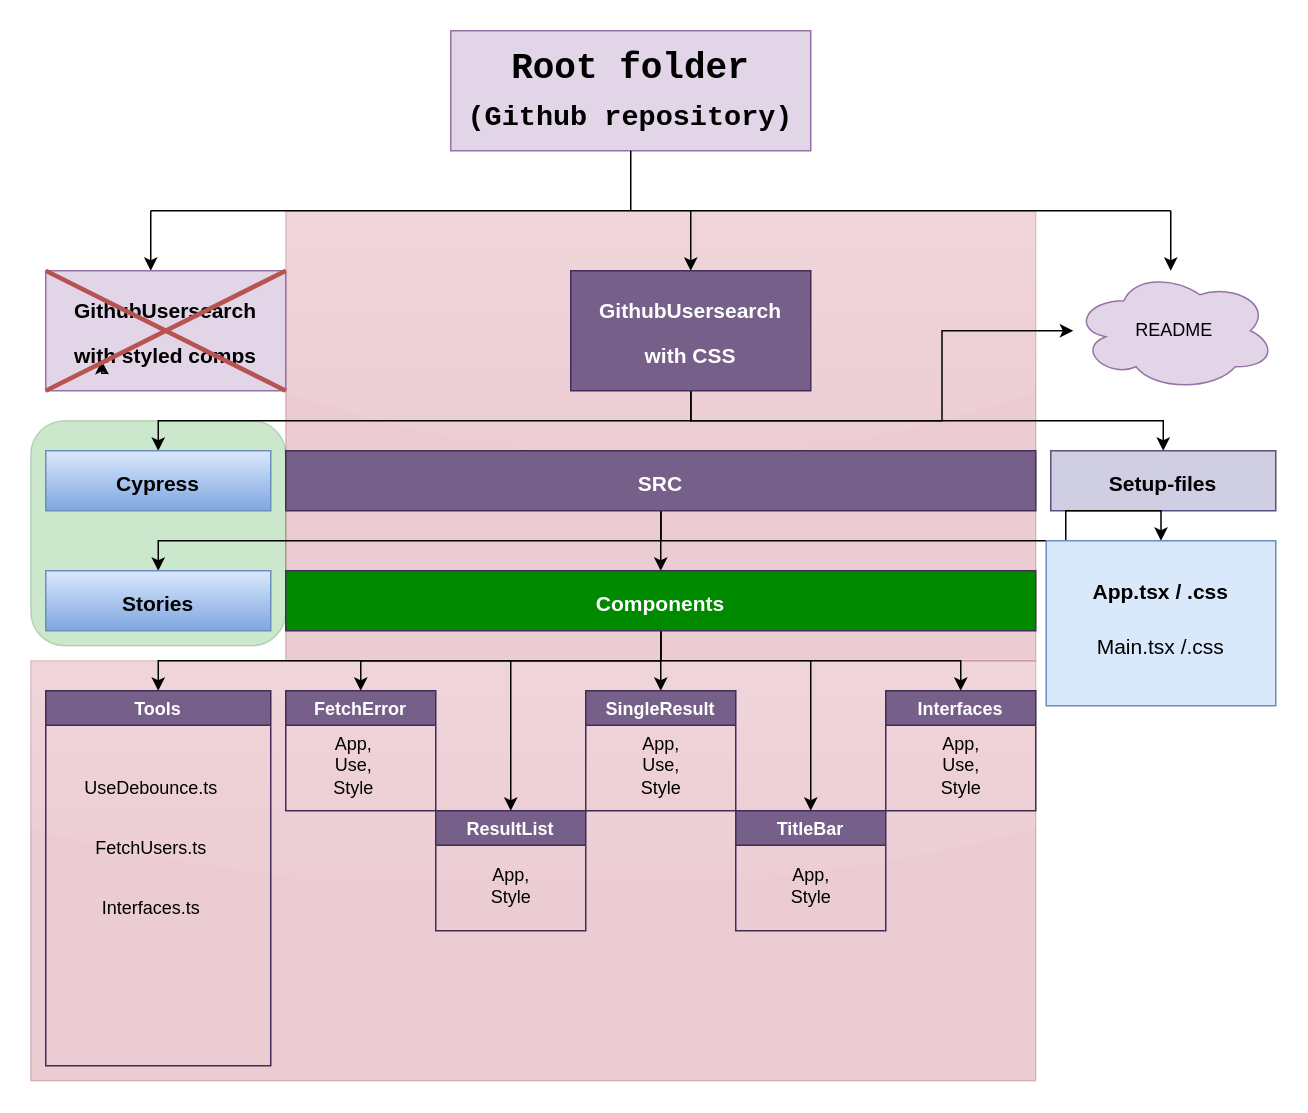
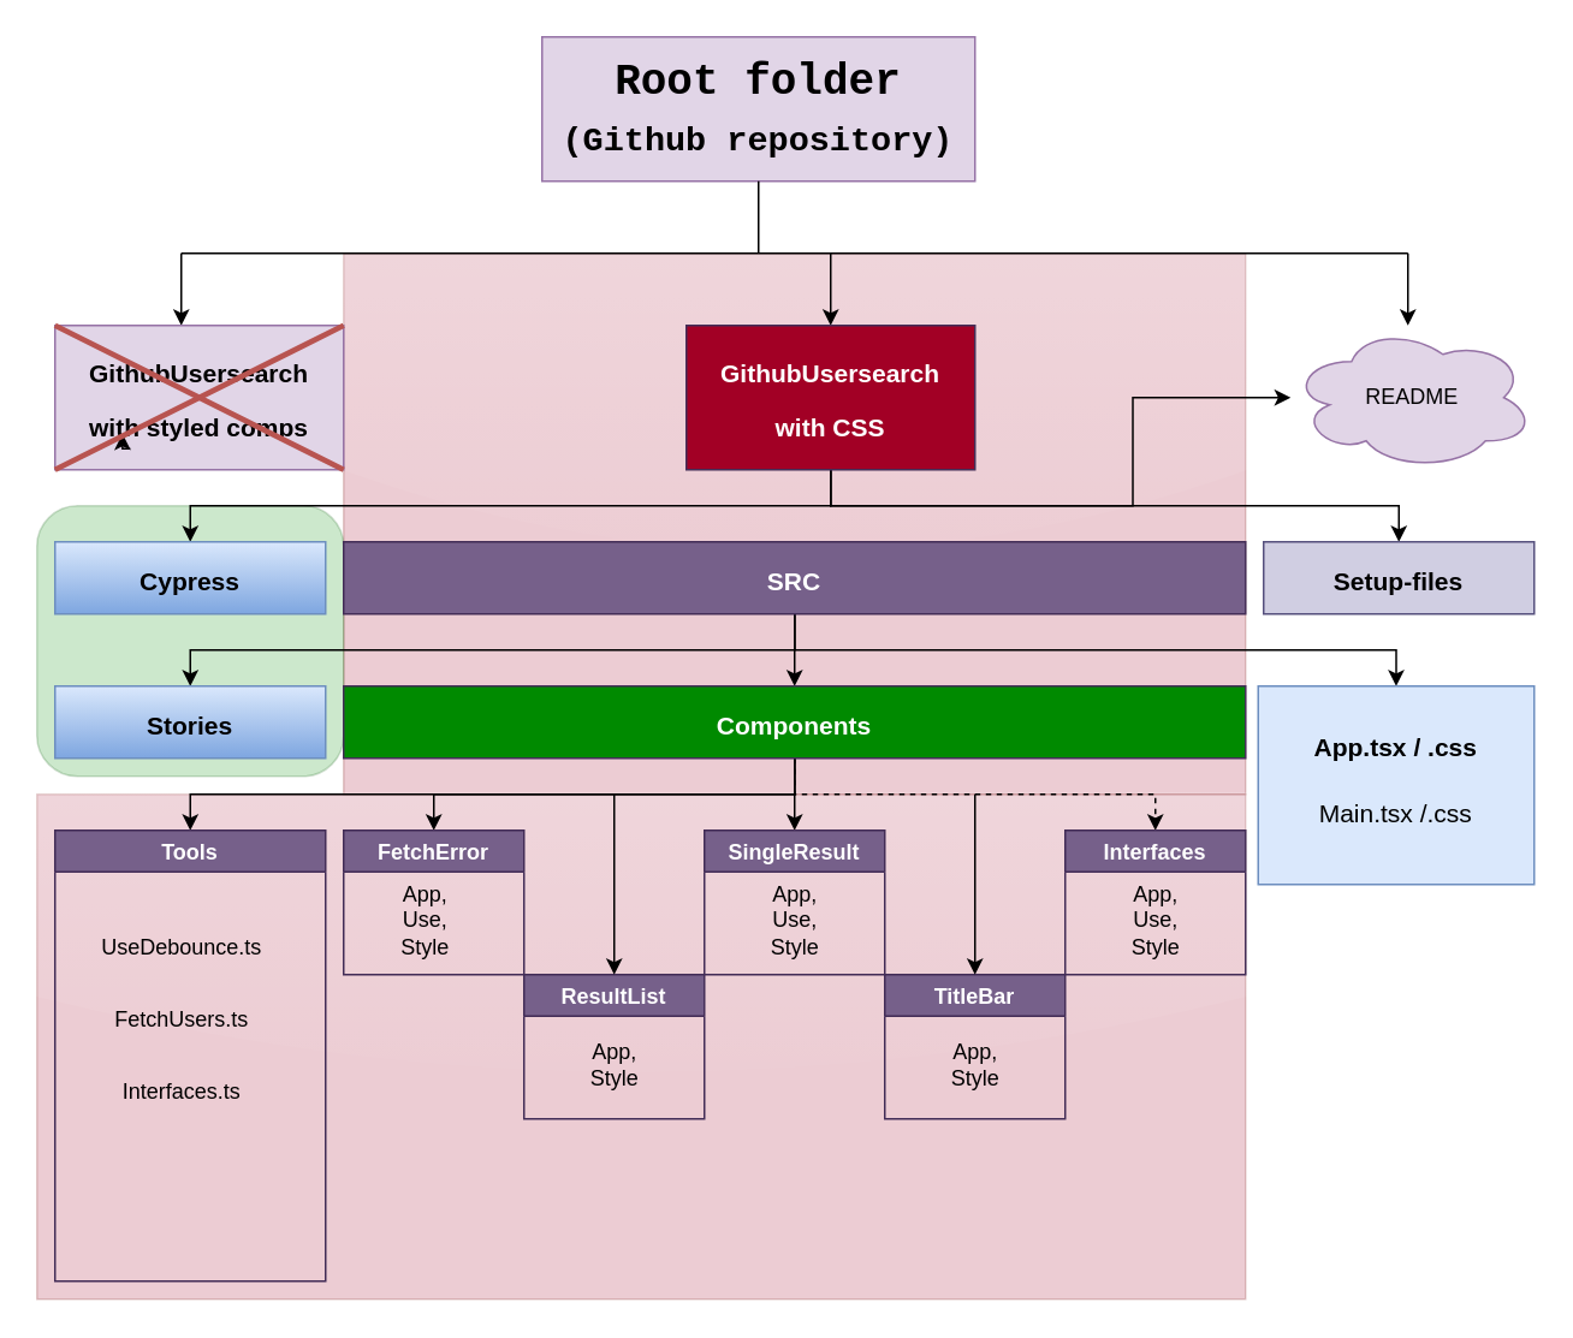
- <mxCell id="15" value="&lt;h1 style=&quot;line-height: 26.4px;&quot;&gt;&lt;font style=&quot;font-size: 14px;&quot;&gt;GithubUsersearch&lt;br&gt;with CSS&lt;/font&gt;&lt;/h1&gt;" style="rounded=0;whiteSpace=wrap;html=1;fillColor=#76608a;strokeColor=#432D57;fillStyle=solid;fontColor=#ffffff;" vertex="1" parent="1"><mxGeometry x="380" y="180" width="160" height="80" as="geometry" /></mxCell>
+ <mxCell id="15" value="&lt;h1 style=&quot;line-height: 26.4px;&quot;&gt;&lt;font style=&quot;font-size: 14px;&quot;&gt;GithubUsersearch&lt;br&gt;with CSS&lt;/font&gt;&lt;/h1&gt;" style="rounded=0;whiteSpace=wrap;html=1;fillColor=#a20025;strokeColor=#432D57;fillStyle=solid;fontColor=#ffffff;" vertex="1" parent="1"><mxGeometry x="380" y="180" width="160" height="80" as="geometry" /></mxCell>
- <mxCell id="31" value="&lt;p style=&quot;line-height: 100%;&quot;&gt;&lt;/p&gt;&lt;h1 style=&quot;line-height: 110%;&quot;&gt;&lt;span style=&quot;font-size: 14px;&quot;&gt;App.tsx / .css&lt;/span&gt;&lt;/h1&gt;&lt;div&gt;&lt;span style=&quot;font-size: 14px;&quot;&gt;Main.tsx /.css&lt;/span&gt;&lt;/div&gt;&lt;div&gt;&lt;span style=&quot;font-size: 14px;&quot;&gt;&lt;br&gt;&lt;/span&gt;&lt;/div&gt;&lt;p&gt;&lt;/p&gt;" style="rounded=0;whiteSpace=wrap;html=1;fillColor=#dae8fc;strokeColor=#6c8ebf;fillStyle=solid;" vertex="1" parent="1"><mxGeometry x="697" y="360" width="153" height="110" as="geometry" /></mxCell>
+ <mxCell id="31" value="&lt;p style=&quot;line-height: 100%;&quot;&gt;&lt;/p&gt;&lt;h1 style=&quot;line-height: 110%;&quot;&gt;&lt;span style=&quot;font-size: 14px;&quot;&gt;App.tsx / .css&lt;/span&gt;&lt;/h1&gt;&lt;div&gt;&lt;span style=&quot;font-size: 14px;&quot;&gt;Main.tsx /.css&lt;/span&gt;&lt;/div&gt;&lt;div&gt;&lt;span style=&quot;font-size: 14px;&quot;&gt;&lt;br&gt;&lt;/span&gt;&lt;/div&gt;&lt;p&gt;&lt;/p&gt;" style="rounded=0;whiteSpace=wrap;html=1;fillColor=#dae8fc;strokeColor=#6c8ebf;fillStyle=solid;" vertex="1" parent="1"><mxGeometry x="697" y="380" width="153" height="110" as="geometry" /></mxCell>
- <mxCell id="28" style="edgeStyle=orthogonalEdgeStyle;rounded=0;orthogonalLoop=1;jettySize=auto;html=1;exitX=0.5;exitY=1;exitDx=0;exitDy=0;" edge="1" parent="1" source="29" target="42"><mxGeometry relative="1" as="geometry" /></mxCell>
+ <mxCell id="28" style="edgeStyle=orthogonalEdgeStyle;rounded=0;orthogonalLoop=1;jettySize=auto;html=1;exitX=0.5;exitY=1;exitDx=0;exitDy=0;dashed=1;" edge="1" parent="1" source="29" target="42"><mxGeometry relative="1" as="geometry" /></mxCell>
